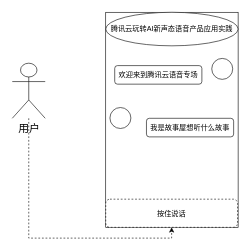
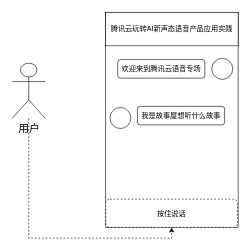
- <mxCell id="10" value="&lt;div class=&quot;lake-content&quot;&gt;&lt;span class=&quot;ne-text&quot;&gt;腾讯云玩转AI新声态语音产品应用实践&lt;/span&gt;&lt;/div&gt;" style="ellipse;whiteSpace=wrap;html=1;" vertex="1" parent="1"><mxGeometry x="176" y="20" width="221" height="56" as="geometry" /></mxCell>
+ <mxCell id="10" value="&lt;div class=&quot;lake-content&quot;&gt;&lt;span class=&quot;ne-text&quot;&gt;腾讯云玩转AI新声态语音产品应用实践&lt;/span&gt;&lt;/div&gt;" style="rounded=0;whiteSpace=wrap;html=1;" vertex="1" parent="1"><mxGeometry x="176" y="20" width="221" height="56" as="geometry" /></mxCell>
- <mxCell id="7" value="欢迎来到腾讯云语音专场" style="rounded=1;whiteSpace=wrap;html=1;" vertex="1" parent="1"><mxGeometry x="191" y="109" width="145.5" height="31" as="geometry" /></mxCell>
+ <mxCell id="7" value="欢迎来到腾讯云语音专场" style="rounded=1;whiteSpace=wrap;html=1;" vertex="1" parent="1"><mxGeometry x="196" y="99" width="145.5" height="31" as="geometry" /></mxCell>
- <mxCell id="9" value="我是故事屋想听什么故事" style="rounded=1;whiteSpace=wrap;html=1;" vertex="1" parent="1"><mxGeometry x="244" y="197" width="145.5" height="31" as="geometry" /></mxCell>
+ <mxCell id="9" value="我是故事屋想听什么故事" style="rounded=1;whiteSpace=wrap;html=1;" vertex="1" parent="1"><mxGeometry x="229" y="177" width="145.5" height="31" as="geometry" /></mxCell>
